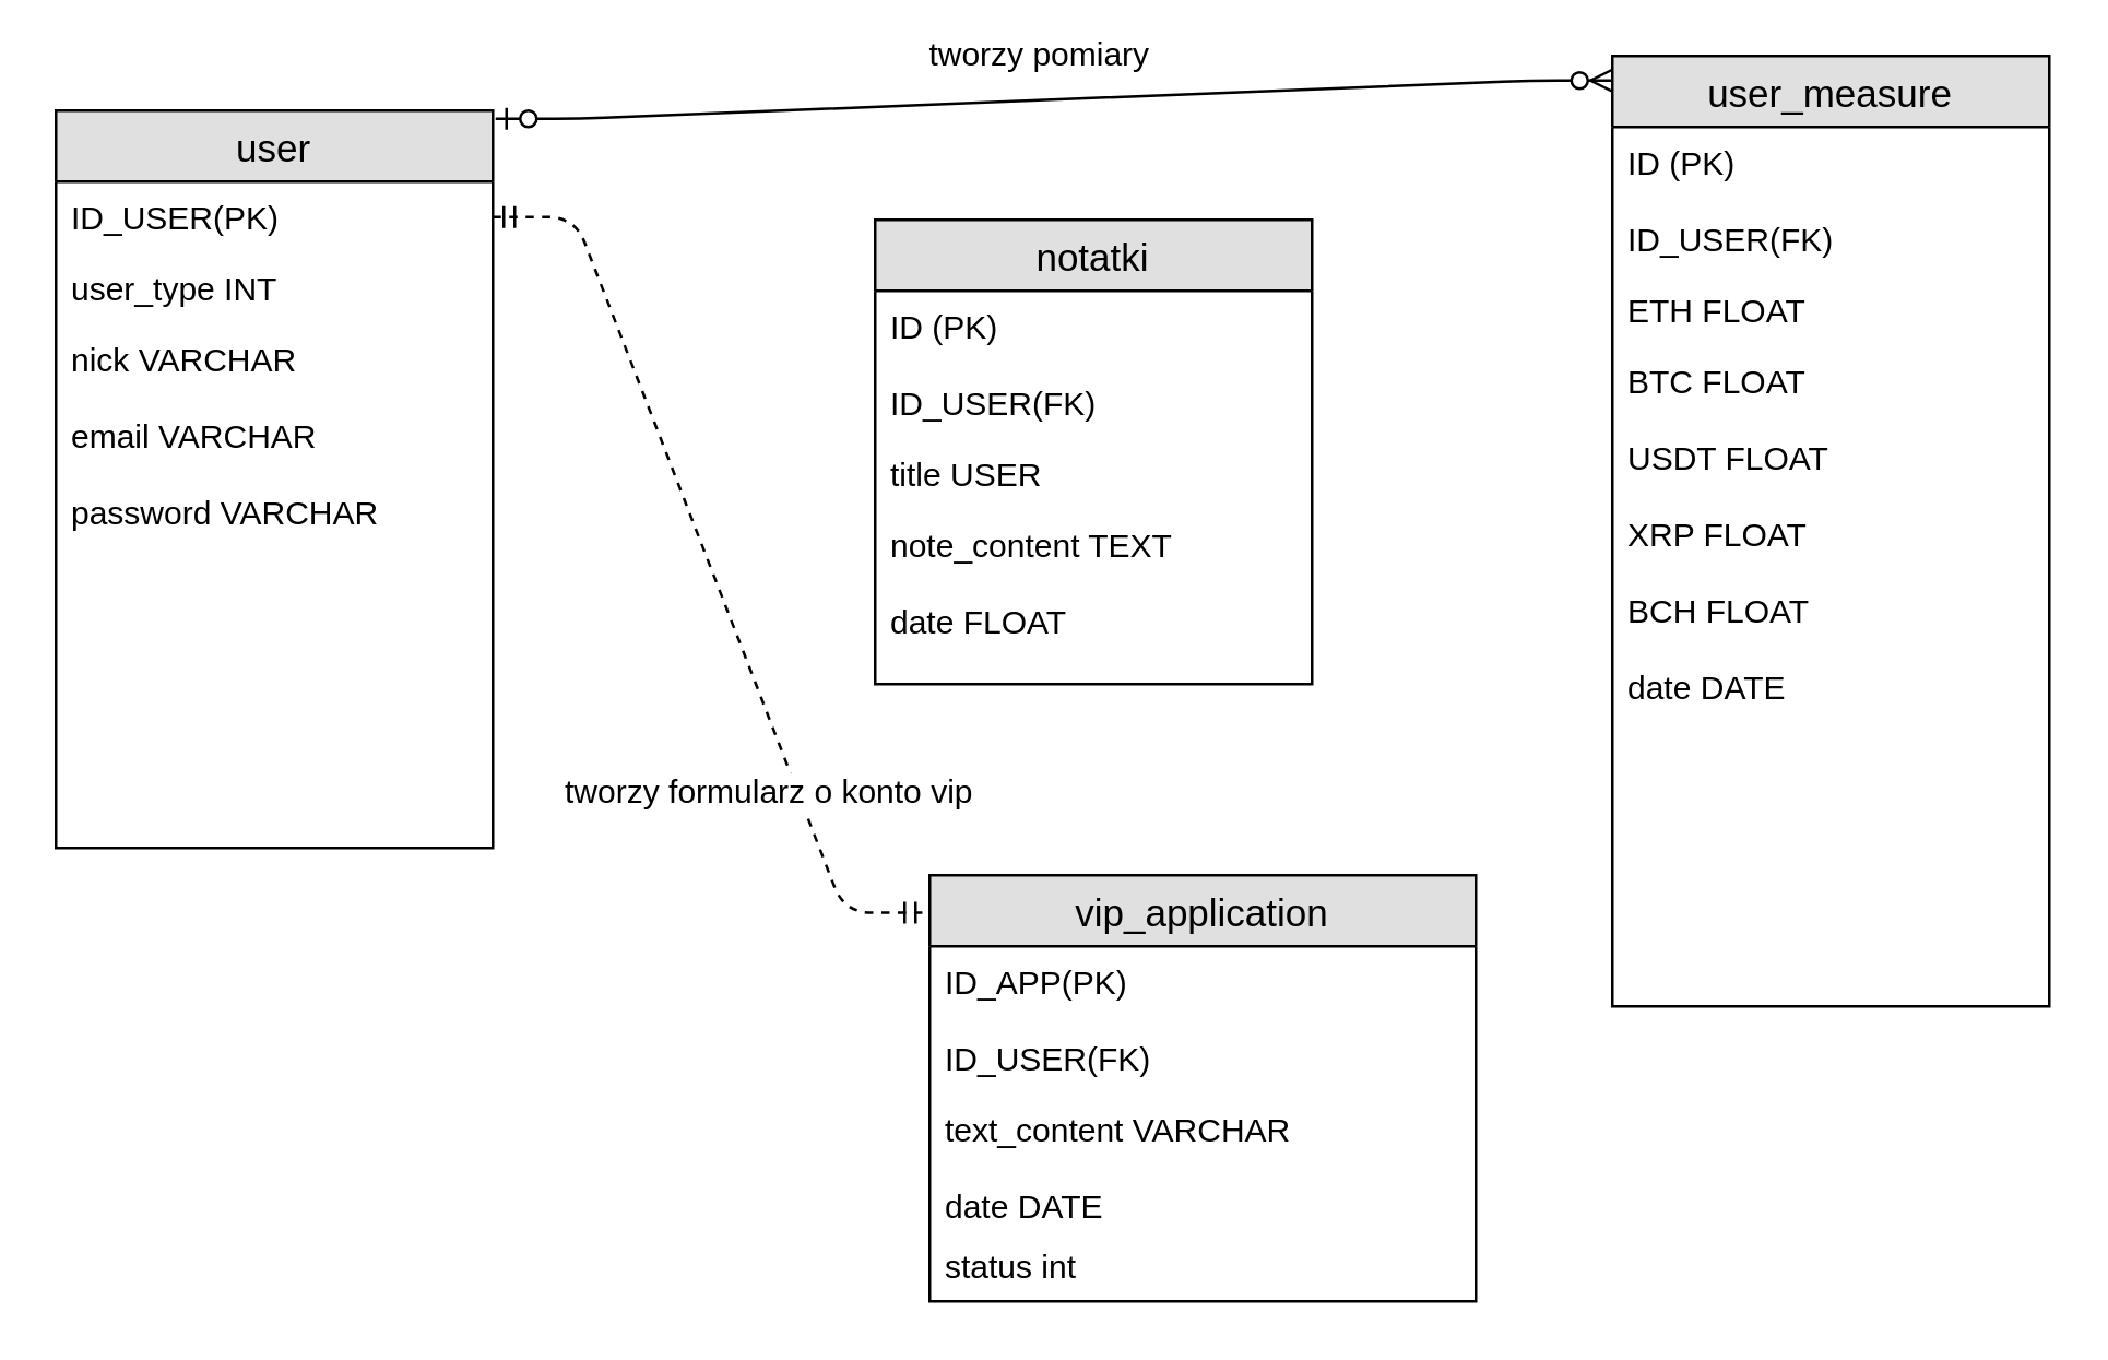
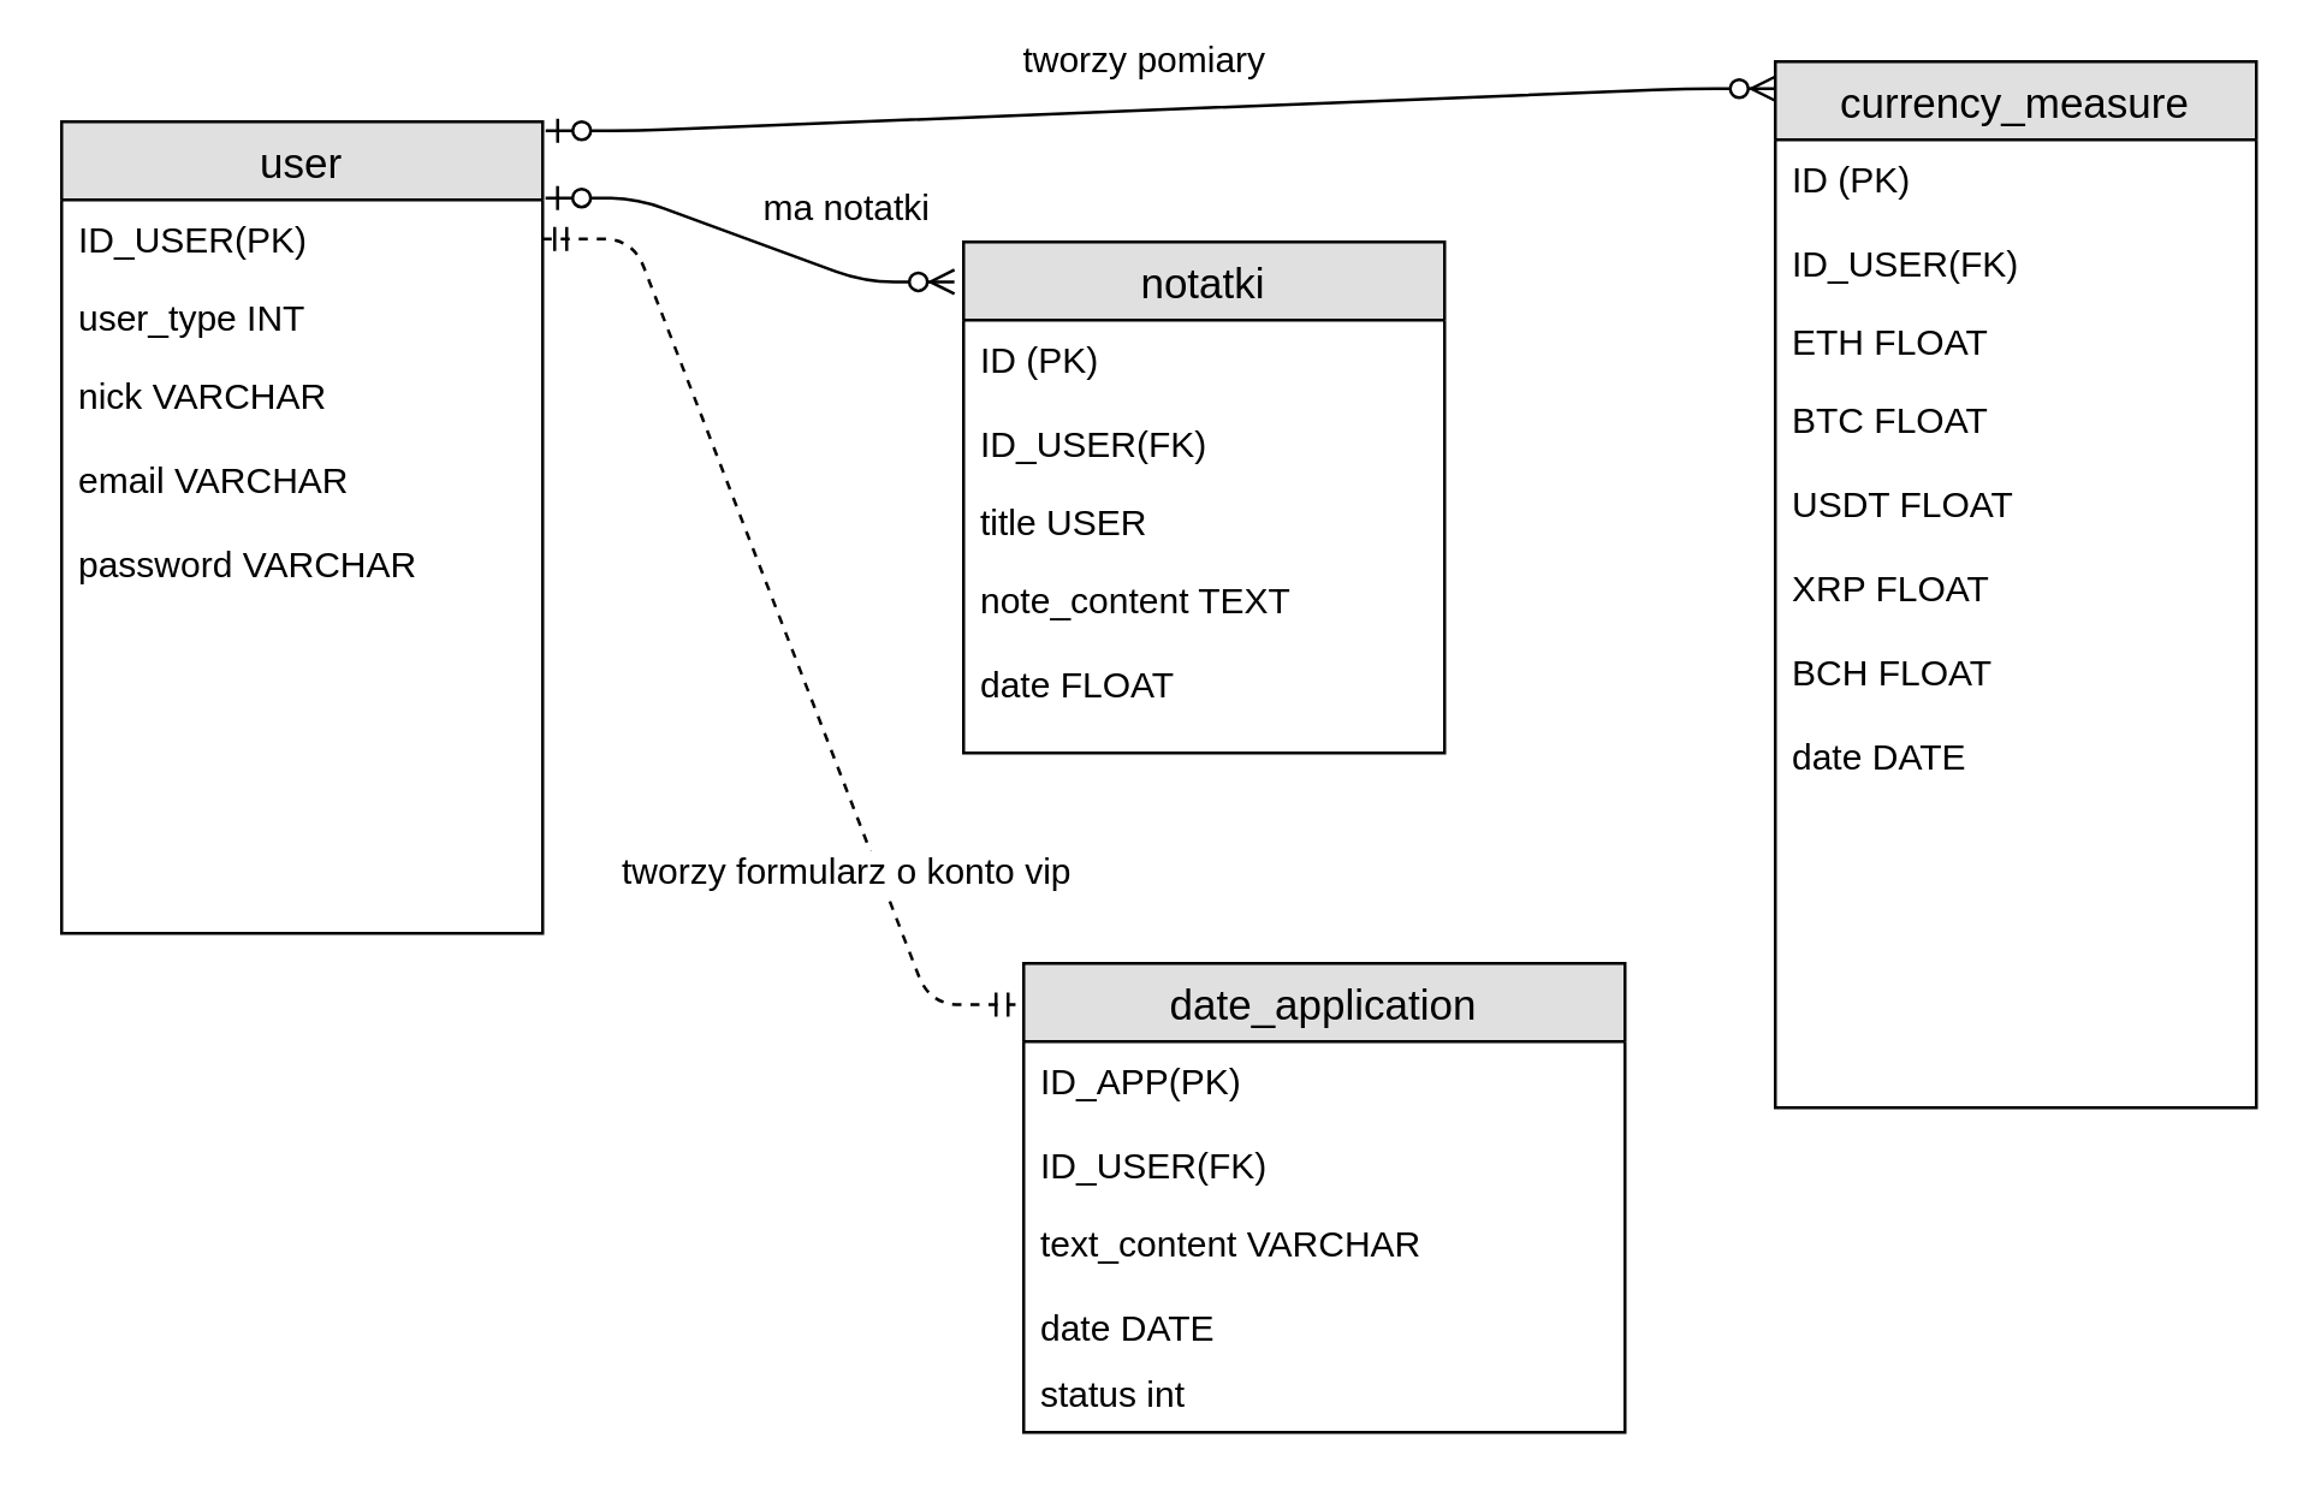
- <mxCell id="10" value="user_measure" style="swimlane;fontStyle=0;childLayout=stackLayout;horizontal=1;startSize=26;fillColor=#e0e0e0;horizontalStack=0;resizeParent=1;resizeParentMax=0;resizeLast=0;collapsible=1;marginBottom=0;swimlaneFillColor=#ffffff;align=center;fontSize=14;" vertex="1" parent="1"><mxGeometry x="590" y="20" width="160" height="348" as="geometry" /></mxCell>
+ <mxCell id="10" value="currency_measure" style="swimlane;fontStyle=0;childLayout=stackLayout;horizontal=1;startSize=26;fillColor=#e0e0e0;horizontalStack=0;resizeParent=1;resizeParentMax=0;resizeLast=0;collapsible=1;marginBottom=0;swimlaneFillColor=#ffffff;align=center;fontSize=14;" vertex="1" parent="1"><mxGeometry x="590" y="20" width="160" height="348" as="geometry" /></mxCell>
+ <mxCell id="20" value="" style="edgeStyle=entityRelationEdgeStyle;fontSize=12;html=1;endArrow=ERzeroToMany;startArrow=ERzeroToOne;exitX=1.006;exitY=0.094;exitDx=0;exitDy=0;exitPerimeter=0;entryX=-0.019;entryY=0.078;entryDx=0;entryDy=0;entryPerimeter=0;" edge="1" parent="1" source="2" target="6"><mxGeometry width="100" height="100" relative="1" as="geometry"><mxPoint x="200" y="230" as="sourcePoint" /><mxPoint x="300" y="130" as="targetPoint" /></mxGeometry></mxCell>
+ <mxCell id="21" value="ma notatki&lt;br&gt;" style="text;html=1;align=center;verticalAlign=middle;resizable=0;points=[];;labelBackgroundColor=#ffffff;" vertex="1" connectable="0" parent="20"><mxGeometry x="0.108" relative="1" as="geometry"><mxPoint x="24" y="-13" as="offset" /></mxGeometry></mxCell>
- <mxCell id="14" value="vip_application" style="swimlane;fontStyle=0;childLayout=stackLayout;horizontal=1;startSize=26;fillColor=#e0e0e0;horizontalStack=0;resizeParent=1;resizeParentMax=0;resizeLast=0;collapsible=1;marginBottom=0;swimlaneFillColor=#ffffff;align=center;fontSize=14;" vertex="1" parent="1"><mxGeometry x="340" y="320" width="200" height="156" as="geometry" /></mxCell>
+ <mxCell id="14" value="date_application" style="swimlane;fontStyle=0;childLayout=stackLayout;horizontal=1;startSize=26;fillColor=#e0e0e0;horizontalStack=0;resizeParent=1;resizeParentMax=0;resizeLast=0;collapsible=1;marginBottom=0;swimlaneFillColor=#ffffff;align=center;fontSize=14;" vertex="1" parent="1"><mxGeometry x="340" y="320" width="200" height="156" as="geometry" /></mxCell>
